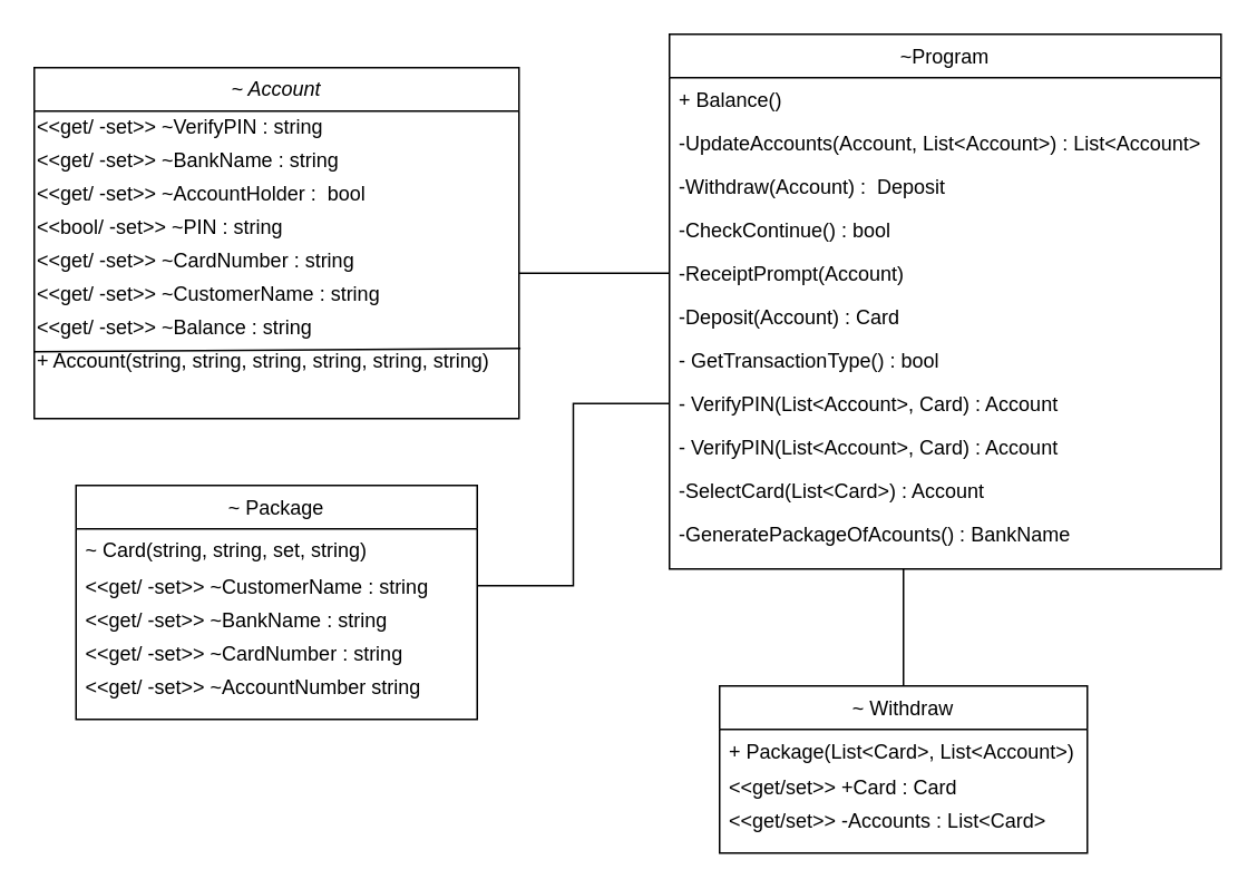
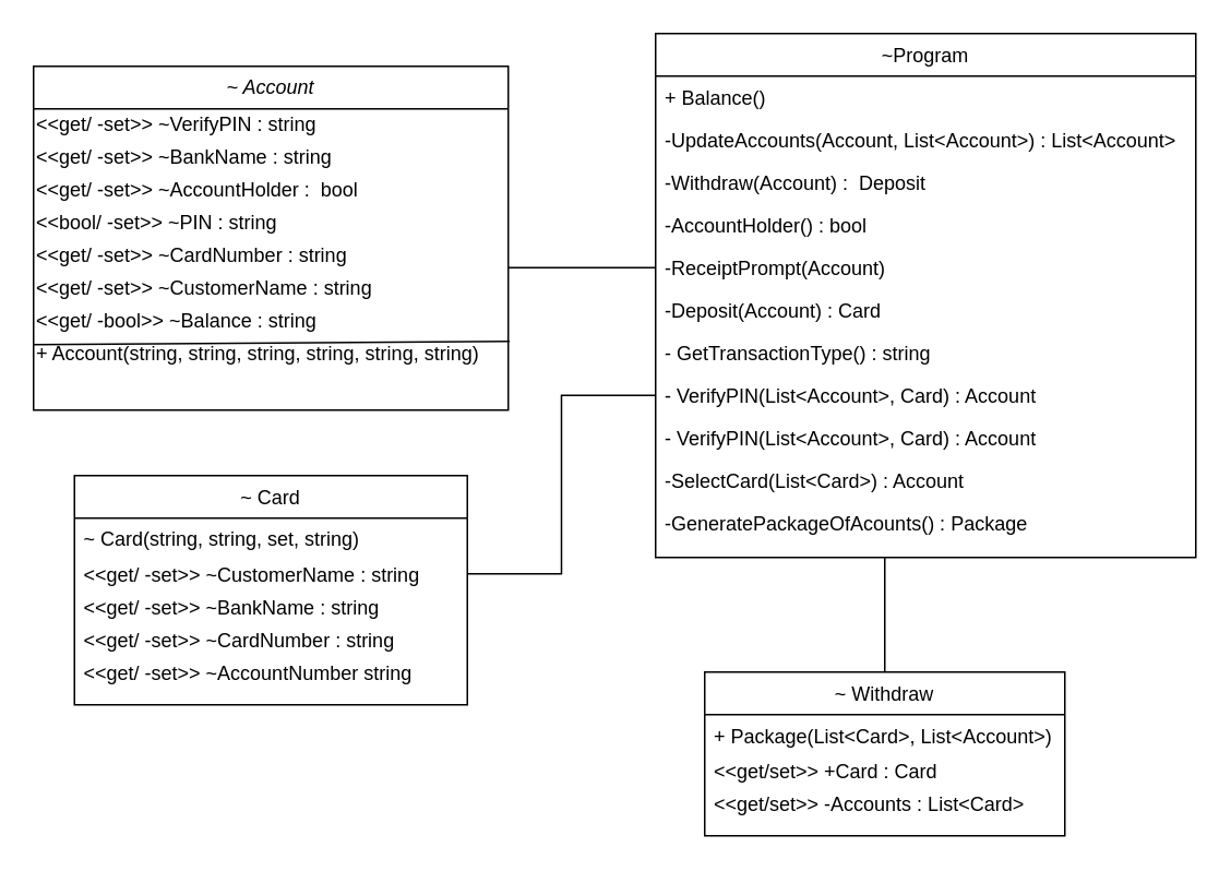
- <mxCell id="27" value="-CheckContinue() : bool" style="text;align=left;verticalAlign=top;spacingLeft=4;spacingRight=4;overflow=hidden;rotatable=0;points=[[0,0.5],[1,0.5]];portConstraint=eastwest;rounded=0;shadow=0;html=0;" vertex="1" parent="23"><mxGeometry y="104" width="330" height="26" as="geometry" /></mxCell>
+ <mxCell id="27" value="-AccountHolder() : bool" style="text;align=left;verticalAlign=top;spacingLeft=4;spacingRight=4;overflow=hidden;rotatable=0;points=[[0,0.5],[1,0.5]];portConstraint=eastwest;rounded=0;shadow=0;html=0;" vertex="1" parent="23"><mxGeometry y="104" width="330" height="26" as="geometry" /></mxCell>
- <mxCell id="9" value="&amp;lt;&amp;lt;get/ -set&amp;gt;&amp;gt; ~Balance : string" style="text;html=1;align=left;verticalAlign=middle;resizable=0;points=[];autosize=1;strokeColor=none;" vertex="1" parent="2"><mxGeometry y="146" width="290" height="20" as="geometry" /></mxCell>
+ <mxCell id="9" value="&amp;lt;&amp;lt;get/ -bool&amp;gt;&amp;gt; ~Balance : string" style="text;html=1;align=left;verticalAlign=middle;resizable=0;points=[];autosize=1;strokeColor=none;" vertex="1" parent="2"><mxGeometry y="146" width="290" height="20" as="geometry" /></mxCell>
- <mxCell id="30" value="- GetTransactionType() : bool" style="text;align=left;verticalAlign=top;spacingLeft=4;spacingRight=4;overflow=hidden;rotatable=0;points=[[0,0.5],[1,0.5]];portConstraint=eastwest;rounded=0;shadow=0;html=0;" vertex="1" parent="23"><mxGeometry y="182" width="330" height="26" as="geometry" /></mxCell>
+ <mxCell id="30" value="- GetTransactionType() : string" style="text;align=left;verticalAlign=top;spacingLeft=4;spacingRight=4;overflow=hidden;rotatable=0;points=[[0,0.5],[1,0.5]];portConstraint=eastwest;rounded=0;shadow=0;html=0;" vertex="1" parent="23"><mxGeometry y="182" width="330" height="26" as="geometry" /></mxCell>
- <mxCell id="12" value="~ Package" style="swimlane;fontStyle=0;align=center;verticalAlign=top;childLayout=stackLayout;horizontal=1;startSize=26;horizontalStack=0;resizeParent=1;resizeLast=0;collapsible=1;marginBottom=0;rounded=0;shadow=0;strokeWidth=1;" parent="1" vertex="1"><mxGeometry x="45" y="290" width="240" height="140" as="geometry"><mxRectangle x="130" y="380" width="160" height="26" as="alternateBounds" /></mxGeometry></mxCell>
+ <mxCell id="12" value="~ Card" style="swimlane;fontStyle=0;align=center;verticalAlign=top;childLayout=stackLayout;horizontal=1;startSize=26;horizontalStack=0;resizeParent=1;resizeLast=0;collapsible=1;marginBottom=0;rounded=0;shadow=0;strokeWidth=1;" parent="1" vertex="1"><mxGeometry x="45" y="290" width="240" height="140" as="geometry"><mxRectangle x="130" y="380" width="160" height="26" as="alternateBounds" /></mxGeometry></mxCell>
- <mxCell id="34" value="-GeneratePackageOfAcounts() : BankName" style="text;align=left;verticalAlign=top;spacingLeft=4;spacingRight=4;overflow=hidden;rotatable=0;points=[[0,0.5],[1,0.5]];portConstraint=eastwest;rounded=0;shadow=0;html=0;" vertex="1" parent="23"><mxGeometry y="286" width="330" height="26" as="geometry" /></mxCell>
+ <mxCell id="34" value="-GeneratePackageOfAcounts() : Package" style="text;align=left;verticalAlign=top;spacingLeft=4;spacingRight=4;overflow=hidden;rotatable=0;points=[[0,0.5],[1,0.5]];portConstraint=eastwest;rounded=0;shadow=0;html=0;" vertex="1" parent="23"><mxGeometry y="286" width="330" height="26" as="geometry" /></mxCell>
